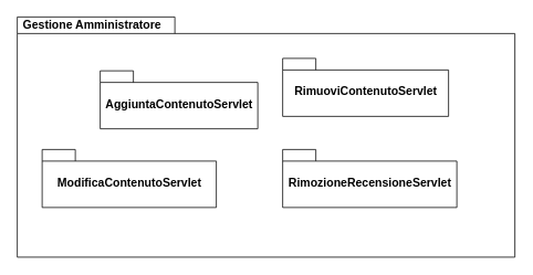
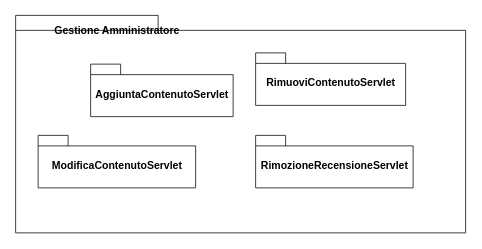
- <mxCell id="3" value="&lt;b&gt;&lt;font style=&quot;font-size: 14px&quot;&gt;Gestione Amministratore&lt;br&gt;&lt;/font&gt;&lt;/b&gt;" style="text;html=1;align=center;verticalAlign=middle;resizable=0;points=[];autosize=1;strokeColor=none;fillColor=none;" vertex="1" parent="1"><mxGeometry x="20" y="20" width="180" height="20" as="geometry" /></mxCell>
+ <mxCell id="3" value="&lt;b&gt;&lt;font style=&quot;font-size: 14px&quot;&gt;Gestione Amministratore&lt;br&gt;&lt;/font&gt;&lt;/b&gt;" style="text;html=1;align=center;verticalAlign=middle;resizable=0;points=[];autosize=1;strokeColor=none;fillColor=none;" vertex="1" parent="1"><mxGeometry x="65" y="30" width="180" height="20" as="geometry" /></mxCell>
